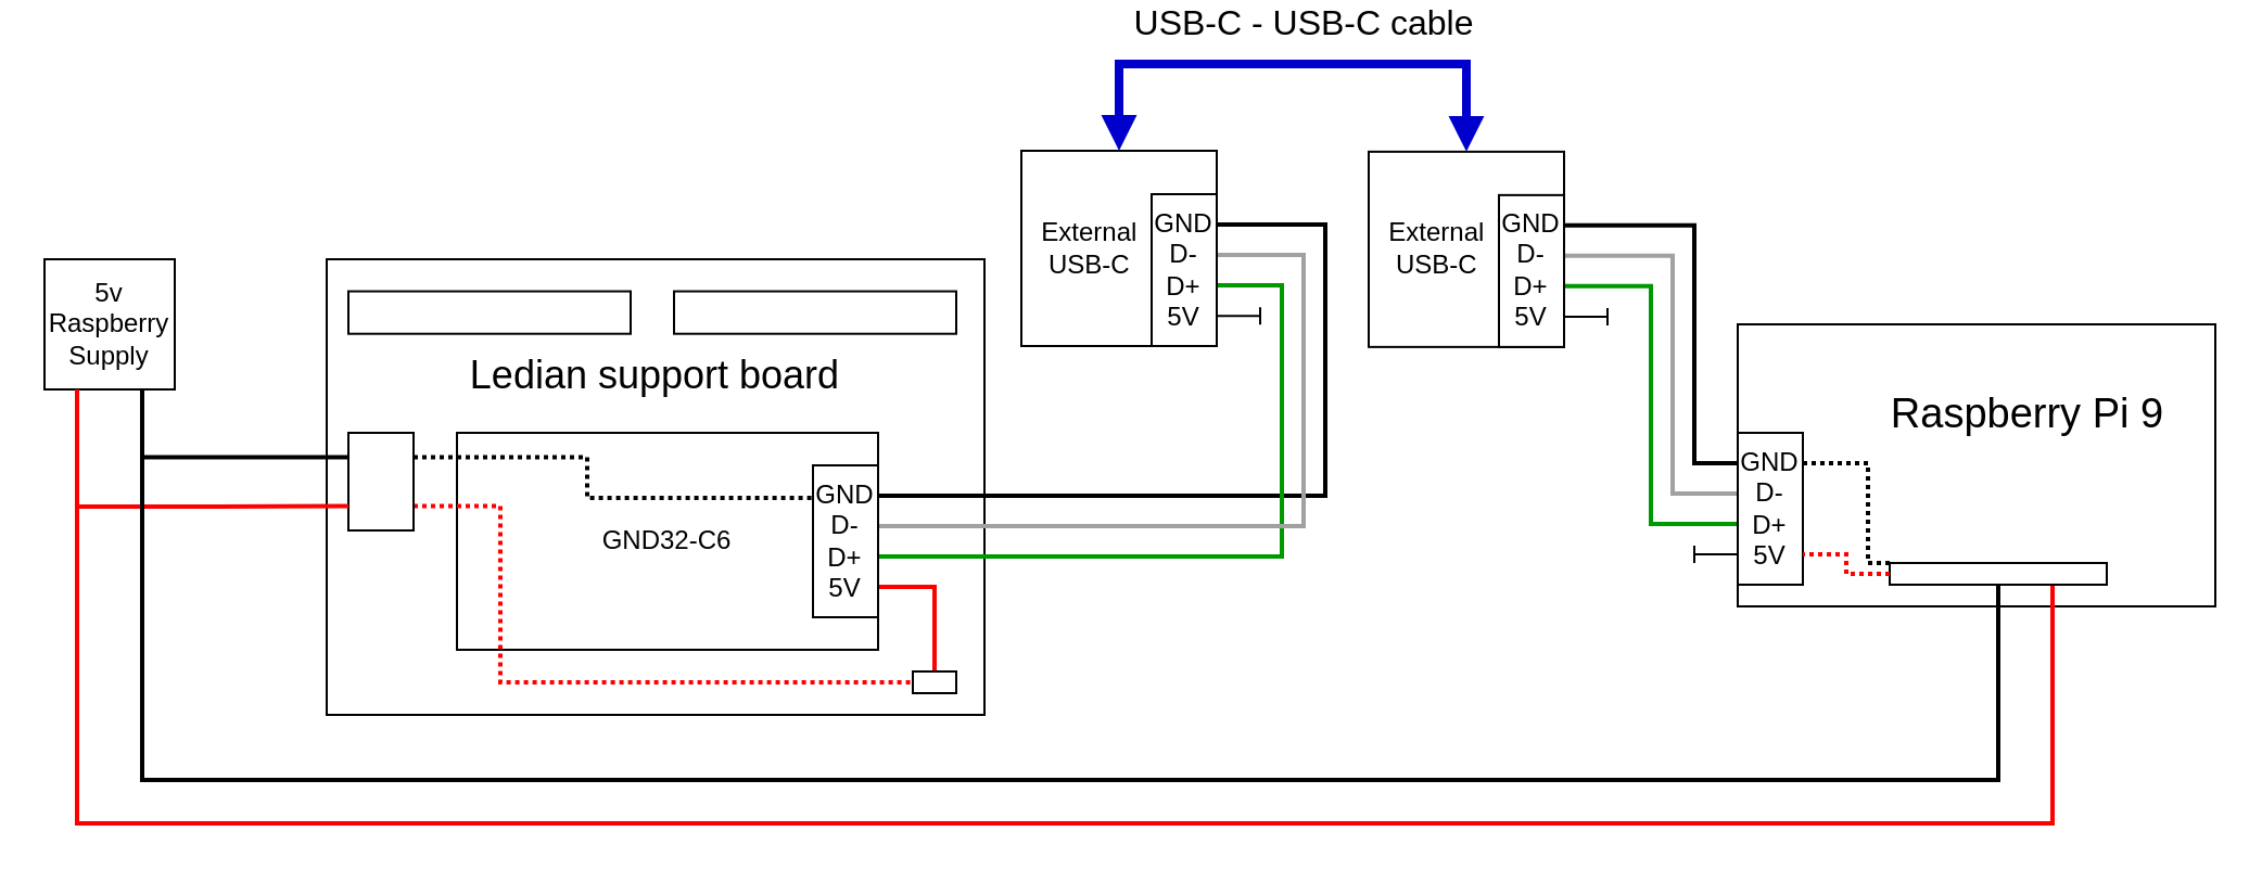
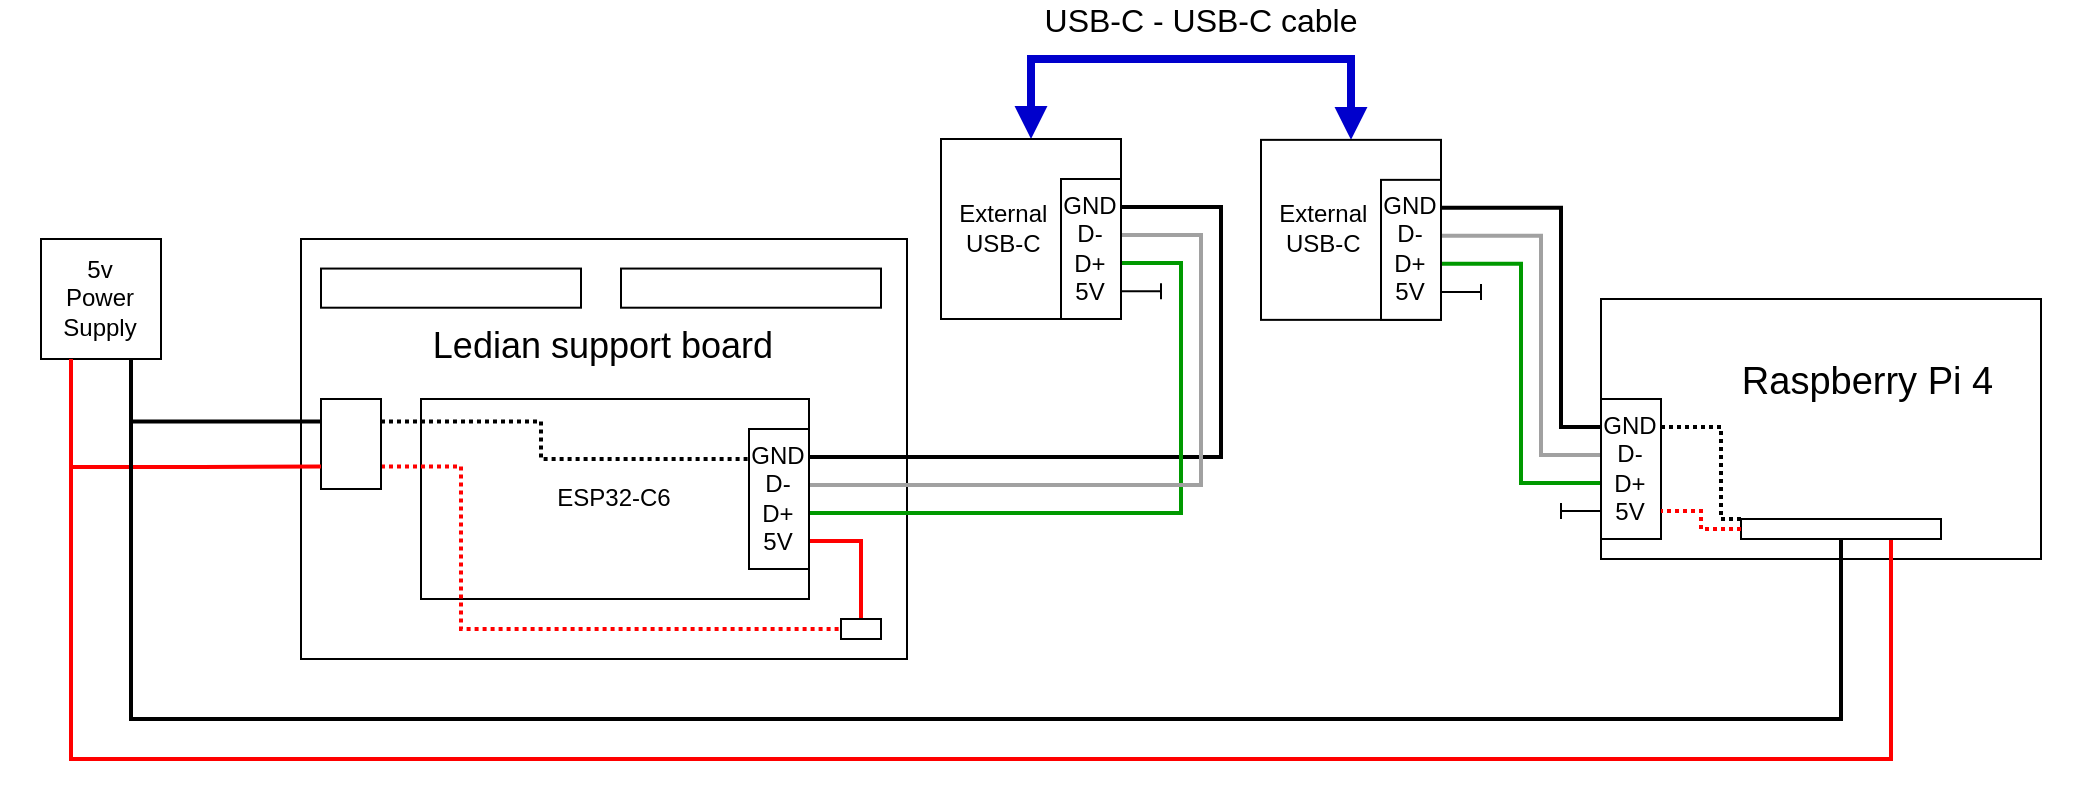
- <mxCell id="26" value="5v&lt;div&gt;Raspberry&lt;/div&gt;&lt;div&gt;Supply&lt;/div&gt;" style="whiteSpace=wrap;html=1;aspect=fixed;points=[[0,0,0,0,0],[0,0.25,0,0,0],[0,0.5,0,0,0],[0,0.75,0,0,0],[0,1,0,0,0],[0.25,0,0,0,0],[0.25,1,0,0,0],[0.5,0,0,0,0],[0.5,1,0,0,0],[0.75,0,0,0,0],[0.75,1,0,0,0],[1,0,0,0,0],[1,0.33,0,0,0],[1,0.5,0,0,0],[1,0.66,0,0,0],[1,1,0,0,0]];" vertex="1" parent="1"><mxGeometry x="20" y="110" width="60" height="60" as="geometry" /></mxCell>
+ <mxCell id="26" value="5v&lt;div&gt;Power&lt;/div&gt;&lt;div&gt;Supply&lt;/div&gt;" style="whiteSpace=wrap;html=1;aspect=fixed;points=[[0,0,0,0,0],[0,0.25,0,0,0],[0,0.5,0,0,0],[0,0.75,0,0,0],[0,1,0,0,0],[0.25,0,0,0,0],[0.25,1,0,0,0],[0.5,0,0,0,0],[0.5,1,0,0,0],[0.75,0,0,0,0],[0.75,1,0,0,0],[1,0,0,0,0],[1,0.33,0,0,0],[1,0.5,0,0,0],[1,0.66,0,0,0],[1,1,0,0,0]];" vertex="1" parent="1"><mxGeometry x="20" y="110" width="60" height="60" as="geometry" /></mxCell>
- <mxCell id="7" value="&lt;font style=&quot;font-size: 19px;&quot;&gt;&amp;nbsp; &amp;nbsp; &amp;nbsp; &amp;nbsp; &amp;nbsp;Raspberry Pi 9&lt;/font&gt;&lt;div&gt;&lt;font style=&quot;font-size: 19px;&quot;&gt;&lt;br&gt;&lt;/font&gt;&lt;/div&gt;&lt;div&gt;&lt;font style=&quot;font-size: 19px;&quot;&gt;&lt;br&gt;&lt;/font&gt;&lt;/div&gt;" style="rounded=0;whiteSpace=wrap;html=1;points=[[0,0,0,0,0],[0,0.25,0,0,0],[0,0.5,0,0,0],[0,0.75,0,0,0],[0,1,0,0,0],[0.25,0,0,0,0],[0.25,1,0,0,0],[0.5,0,0,0,0],[0.7,1,0,0,0],[0.75,0,0,0,0],[0.8,1,0,0,0],[1,0,0,0,0],[1,0.25,0,0,0],[1,0.5,0,0,0],[1,0.75,0,0,0],[1,1,0,0,0]];fillColor=none;" vertex="1" parent="1"><mxGeometry x="800" y="140" width="220" height="130" as="geometry" /></mxCell>
+ <mxCell id="7" value="&lt;font style=&quot;font-size: 19px;&quot;&gt;&amp;nbsp; &amp;nbsp; &amp;nbsp; &amp;nbsp; &amp;nbsp;Raspberry Pi 4&lt;/font&gt;&lt;div&gt;&lt;font style=&quot;font-size: 19px;&quot;&gt;&lt;br&gt;&lt;/font&gt;&lt;/div&gt;&lt;div&gt;&lt;font style=&quot;font-size: 19px;&quot;&gt;&lt;br&gt;&lt;/font&gt;&lt;/div&gt;" style="rounded=0;whiteSpace=wrap;html=1;points=[[0,0,0,0,0],[0,0.25,0,0,0],[0,0.5,0,0,0],[0,0.75,0,0,0],[0,1,0,0,0],[0.25,0,0,0,0],[0.25,1,0,0,0],[0.5,0,0,0,0],[0.7,1,0,0,0],[0.75,0,0,0,0],[0.8,1,0,0,0],[1,0,0,0,0],[1,0.25,0,0,0],[1,0.5,0,0,0],[1,0.75,0,0,0],[1,1,0,0,0]];fillColor=none;" vertex="1" parent="1"><mxGeometry x="800" y="140" width="220" height="130" as="geometry" /></mxCell>
- <mxCell id="3" value="GND32-C6" style="rounded=0;whiteSpace=wrap;html=1;" vertex="1" parent="1"><mxGeometry x="210" y="190" width="194" height="100" as="geometry" /></mxCell>
+ <mxCell id="3" value="ESP32-C6" style="rounded=0;whiteSpace=wrap;html=1;" vertex="1" parent="1"><mxGeometry x="210" y="190" width="194" height="100" as="geometry" /></mxCell>
